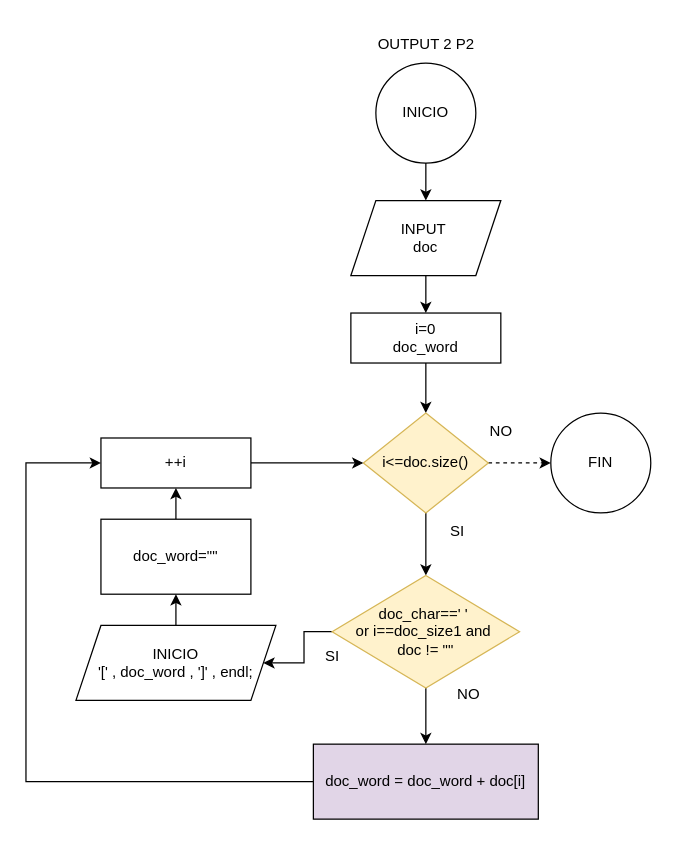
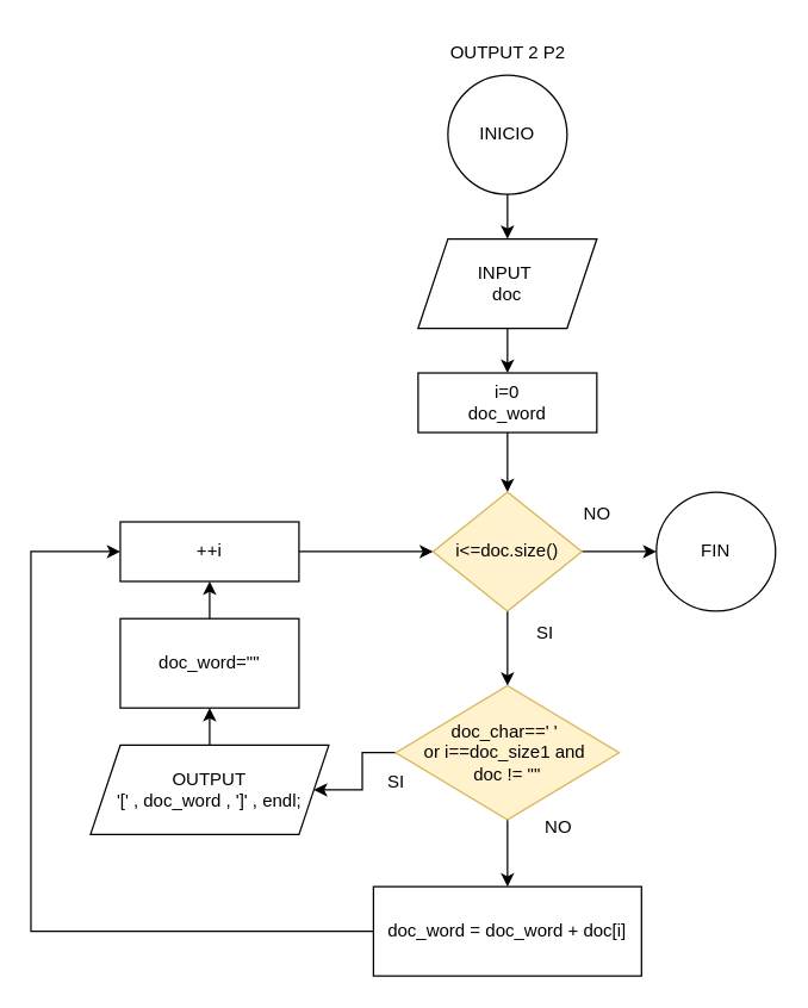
- <mxCell id="9" value="" style="edgeStyle=orthogonalEdgeStyle;rounded=0;orthogonalLoop=1;jettySize=auto;html=1;dashed=1;" edge="1" parent="1" source="11" target="12"><mxGeometry relative="1" as="geometry" /></mxCell>
+ <mxCell id="9" value="" style="edgeStyle=orthogonalEdgeStyle;rounded=0;orthogonalLoop=1;jettySize=auto;html=1;" edge="1" parent="1" source="11" target="12"><mxGeometry relative="1" as="geometry" /></mxCell>
- <mxCell id="20" value="INICIO&lt;div&gt;'[' , doc_word , ']' , endl;&lt;br&gt;&lt;/div&gt;" style="shape=parallelogram;perimeter=parallelogramPerimeter;whiteSpace=wrap;html=1;fixedSize=1;" vertex="1" parent="1"><mxGeometry x="60" y="500" width="160" height="60" as="geometry" /></mxCell>
+ <mxCell id="20" value="OUTPUT&lt;div&gt;'[' , doc_word , ']' , endl;&lt;br&gt;&lt;/div&gt;" style="shape=parallelogram;perimeter=parallelogramPerimeter;whiteSpace=wrap;html=1;fixedSize=1;" vertex="1" parent="1"><mxGeometry x="60" y="500" width="160" height="60" as="geometry" /></mxCell>
- <mxCell id="27" value="doc_word = doc_word + doc[i]" style="whiteSpace=wrap;html=1;fillColor=#e1d5e7;" vertex="1" parent="1"><mxGeometry x="250" y="595" width="180" height="60" as="geometry" /></mxCell>
+ <mxCell id="27" value="doc_word = doc_word + doc[i]" style="whiteSpace=wrap;html=1;" vertex="1" parent="1"><mxGeometry x="250" y="595" width="180" height="60" as="geometry" /></mxCell>
